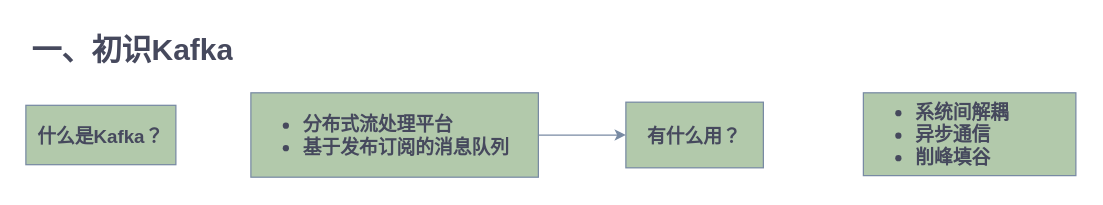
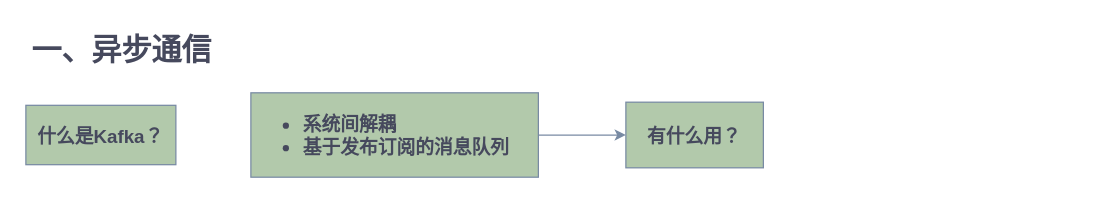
- <mxCell id="2" value="&lt;h1&gt;一、初识Kafka&lt;/h1&gt;&lt;div&gt;&lt;br&gt;&lt;/div&gt;" style="text;html=1;strokeColor=none;fillColor=none;spacing=5;spacingTop=-20;whiteSpace=wrap;overflow=hidden;rounded=0;fontColor=#46495D;" vertex="1" parent="1"><mxGeometry x="20" y="20" width="280" height="50" as="geometry" /></mxCell>
+ <mxCell id="2" value="&lt;h1&gt;一、异步通信&lt;/h1&gt;&lt;div&gt;&lt;br&gt;&lt;/div&gt;" style="text;html=1;strokeColor=none;fillColor=none;spacing=5;spacingTop=-20;whiteSpace=wrap;overflow=hidden;rounded=0;fontColor=#46495D;" vertex="1" parent="1"><mxGeometry x="20" y="20" width="280" height="50" as="geometry" /></mxCell>
- <mxCell id="7" value="&lt;ul&gt;&lt;li&gt;系统间解耦&lt;/li&gt;&lt;li&gt;异步通信&lt;/li&gt;&lt;li&gt;削峰填谷&lt;/li&gt;&lt;/ul&gt;" style="whiteSpace=wrap;html=1;fontSize=15;fillColor=#B2C9AB;strokeColor=#788AA3;rounded=0;fontStyle=1;align=left;fontColor=#46495D;" vertex="1" parent="1"><mxGeometry x="690" y="73.75" width="170" height="66.25" as="geometry" /></mxCell>
- <mxCell id="5" value="&lt;ul&gt;&lt;li&gt;分布式流处理平台&lt;/li&gt;&lt;li&gt;&lt;span style=&quot;background-color: initial;&quot;&gt;基于发布订阅的消息队列&lt;/span&gt;&lt;/li&gt;&lt;/ul&gt;" style="text;html=1;strokeColor=#788AA3;fillColor=#B2C9AB;align=left;verticalAlign=middle;whiteSpace=wrap;rounded=0;fontSize=15;fontStyle=1;fontColor=#46495D;shadow=0;glass=0;" vertex="1" parent="1"><mxGeometry x="200" y="73.75" width="230" height="67.5" as="geometry" /></mxCell>
+ <mxCell id="5" value="&lt;ul&gt;&lt;li&gt;系统间解耦&lt;/li&gt;&lt;li&gt;&lt;span style=&quot;background-color: initial;&quot;&gt;基于发布订阅的消息队列&lt;/span&gt;&lt;/li&gt;&lt;/ul&gt;" style="text;html=1;strokeColor=#788AA3;fillColor=#B2C9AB;align=left;verticalAlign=middle;whiteSpace=wrap;rounded=0;fontSize=15;fontStyle=1;fontColor=#46495D;shadow=0;glass=0;" vertex="1" parent="1"><mxGeometry x="200" y="73.75" width="230" height="67.5" as="geometry" /></mxCell>
